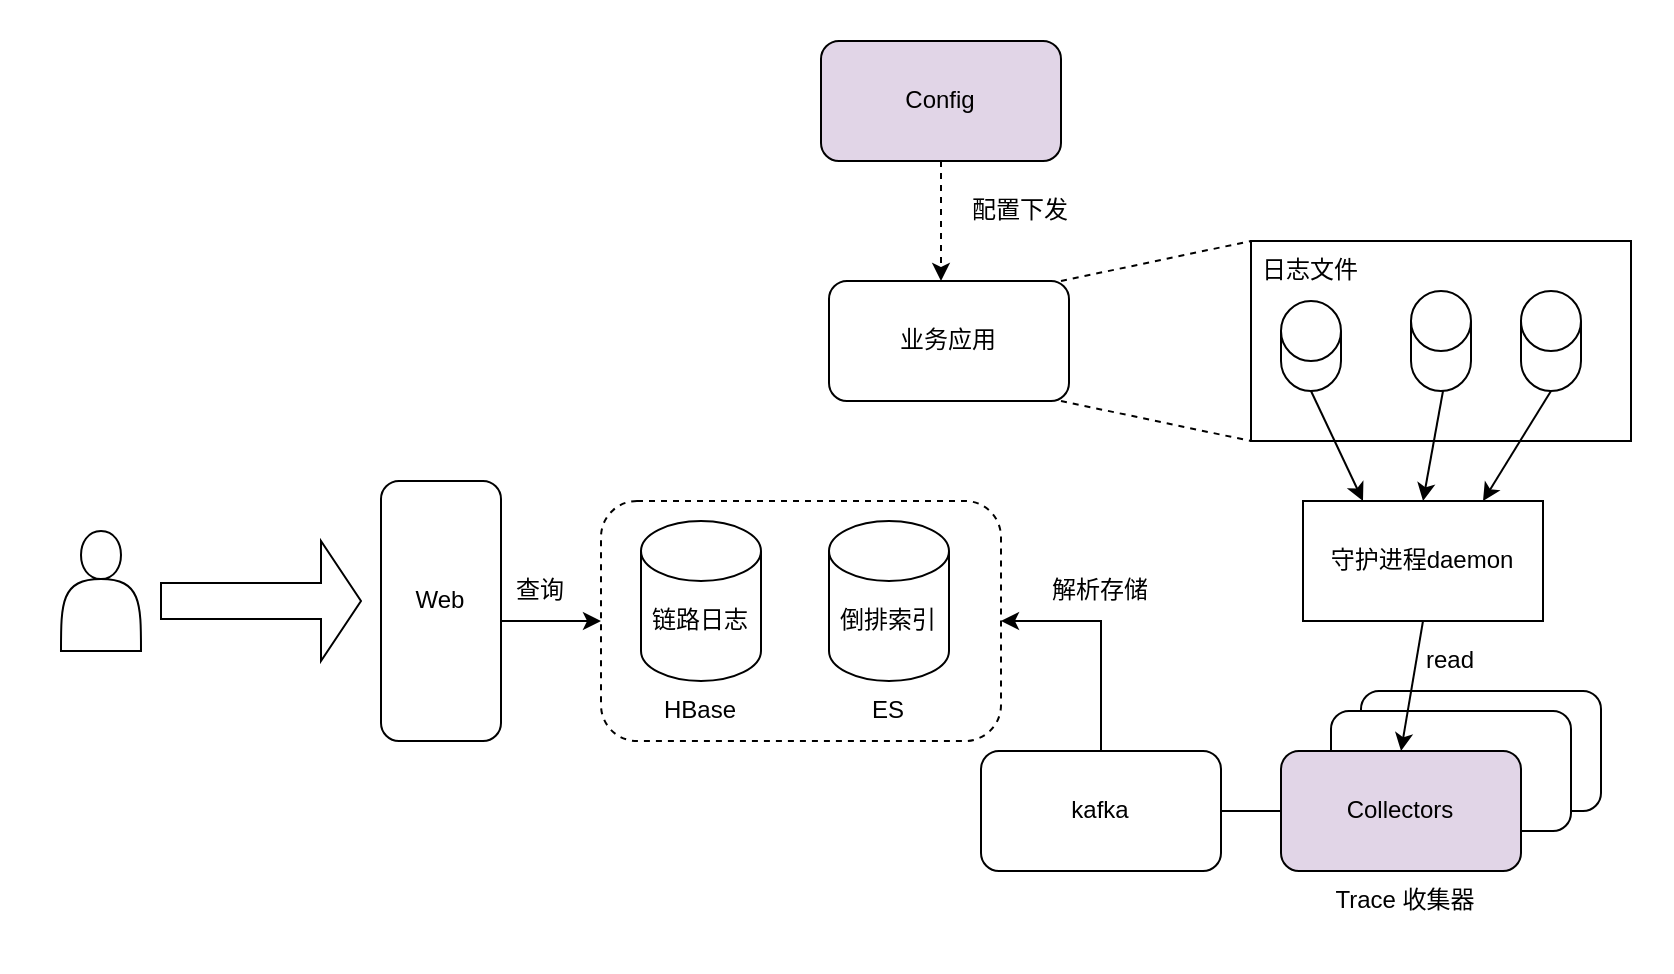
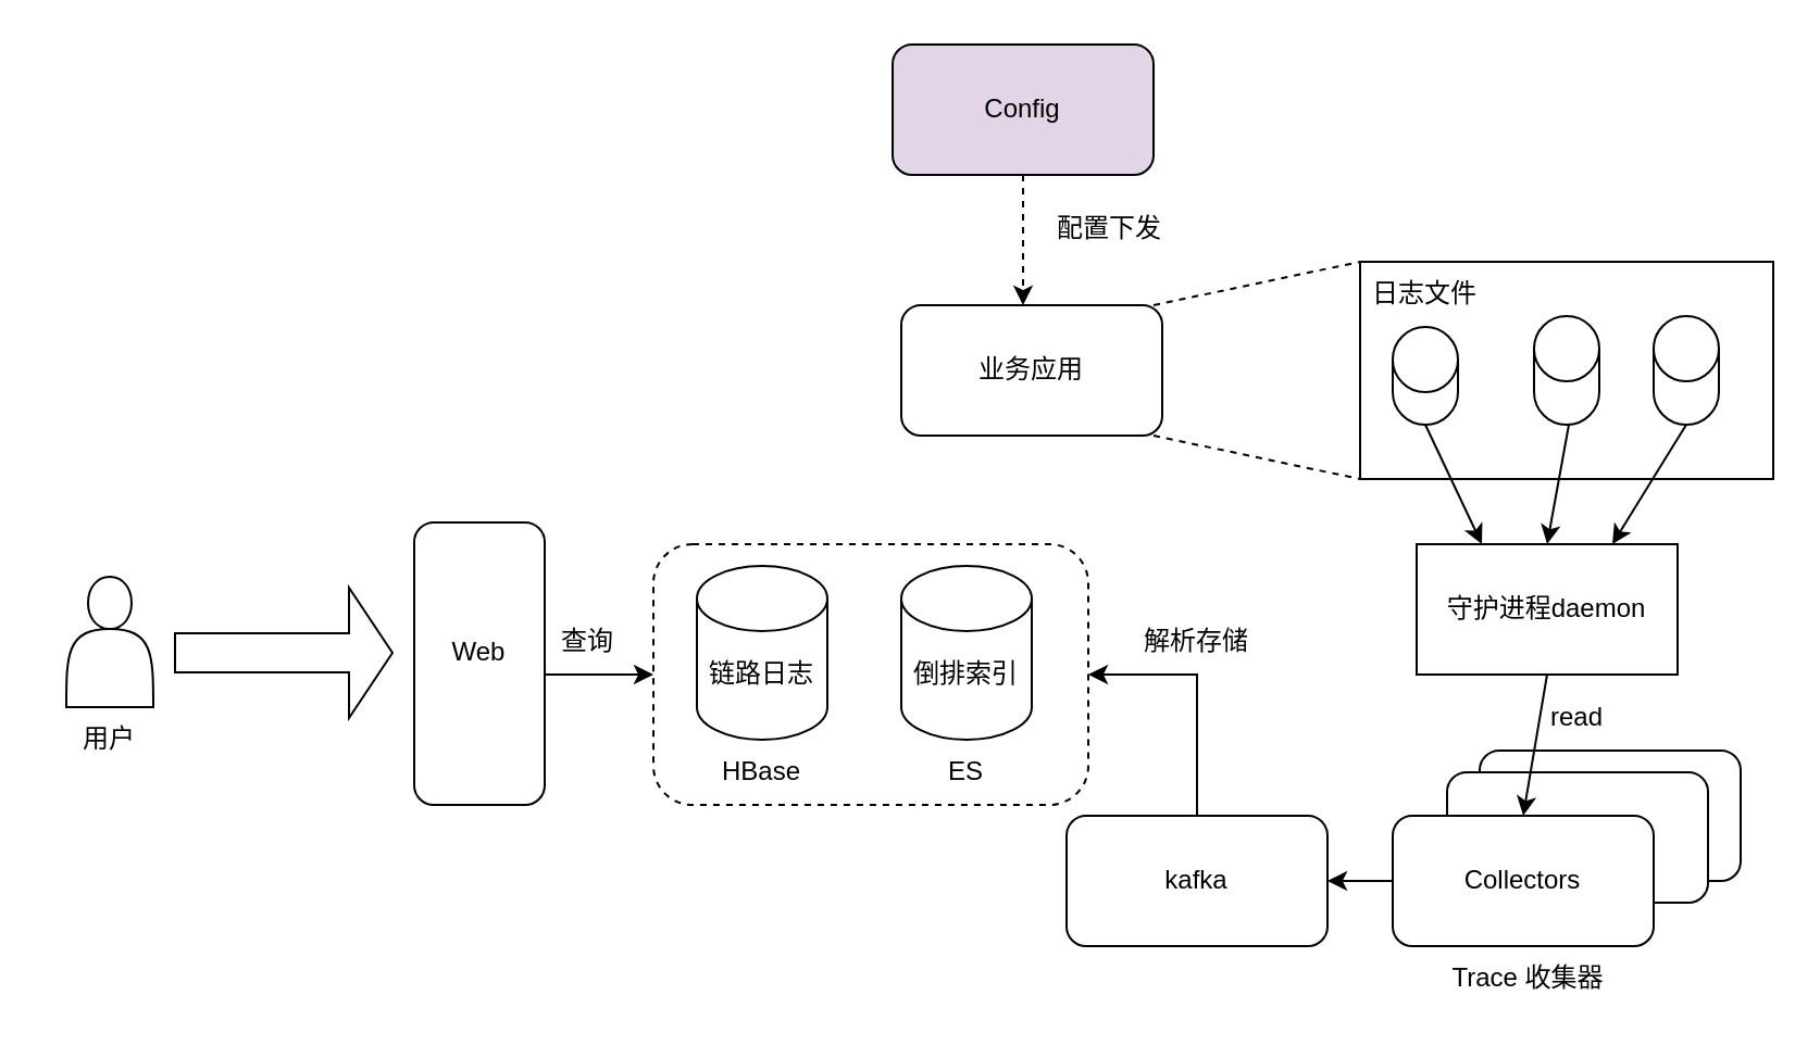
+ <mxCell id="34" value="用户" style="text;html=1;align=center;verticalAlign=middle;whiteSpace=wrap;rounded=0;" vertex="1" parent="1"><mxGeometry x="20" y="325" width="60" height="30" as="geometry" /></mxCell>
- <mxCell id="15" value="" style="edgeStyle=orthogonalEdgeStyle;rounded=0;orthogonalLoop=1;jettySize=auto;html=1;endArrow=none;" edge="1" parent="1" source="16" target="38"><mxGeometry relative="1" as="geometry" /></mxCell>
+ <mxCell id="15" value="" style="edgeStyle=orthogonalEdgeStyle;rounded=0;orthogonalLoop=1;jettySize=auto;html=1;" edge="1" parent="1" source="16" target="38"><mxGeometry relative="1" as="geometry" /></mxCell>
- <mxCell id="16" value="Collectors" style="rounded=1;whiteSpace=wrap;html=1;fillColor=#e1d5e7;" vertex="1" parent="1"><mxGeometry x="640" y="375" width="120" height="60" as="geometry" /></mxCell>
+ <mxCell id="16" value="Collectors" style="rounded=1;whiteSpace=wrap;html=1;" vertex="1" parent="1"><mxGeometry x="640" y="375" width="120" height="60" as="geometry" /></mxCell>
